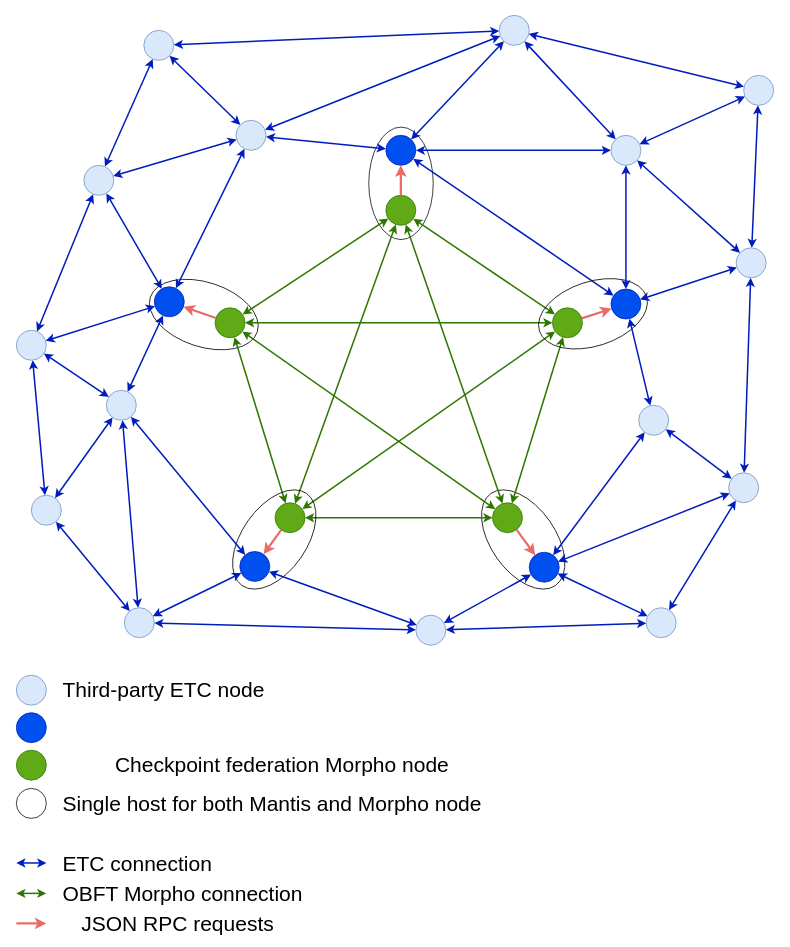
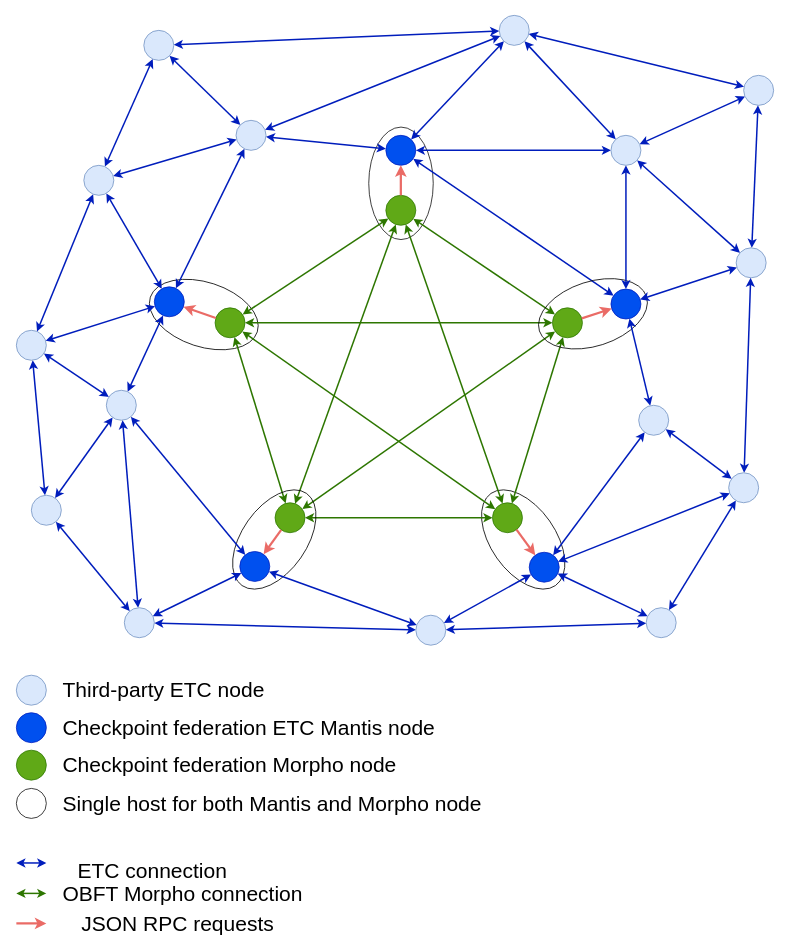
+ <mxCell id="89" value="Checkpoint federation ETC Mantis node" style="text;html=1;strokeColor=none;fillColor=none;align=left;verticalAlign=middle;whiteSpace=wrap;rounded=0;fontSize=28;" parent="1" vertex="1"><mxGeometry x="81" y="960" width="520" height="20" as="geometry" /></mxCell>
- <mxCell id="90" value="Checkpoint federation Morpho node" style="text;html=1;strokeColor=none;fillColor=none;align=left;verticalAlign=middle;whiteSpace=wrap;rounded=0;fontSize=28;" parent="1" vertex="1"><mxGeometry x="151" y="1010" width="500" height="20" as="geometry" /></mxCell>
+ <mxCell id="90" value="Checkpoint federation Morpho node" style="text;html=1;strokeColor=none;fillColor=none;align=left;verticalAlign=middle;whiteSpace=wrap;rounded=0;fontSize=28;" parent="1" vertex="1"><mxGeometry x="81" y="1010" width="500" height="20" as="geometry" /></mxCell>
- <mxCell id="93" value="ETC connection" style="text;html=1;strokeColor=none;fillColor=none;align=left;verticalAlign=middle;whiteSpace=wrap;rounded=0;fontSize=28;" parent="1" vertex="1"><mxGeometry x="81" y="1141" width="500" height="20" as="geometry" /></mxCell>
+ <mxCell id="93" value="ETC connection" style="text;html=1;strokeColor=none;fillColor=none;align=left;verticalAlign=middle;whiteSpace=wrap;rounded=0;fontSize=28;" parent="1" vertex="1"><mxGeometry x="101" y="1151" width="500" height="20" as="geometry" /></mxCell>
